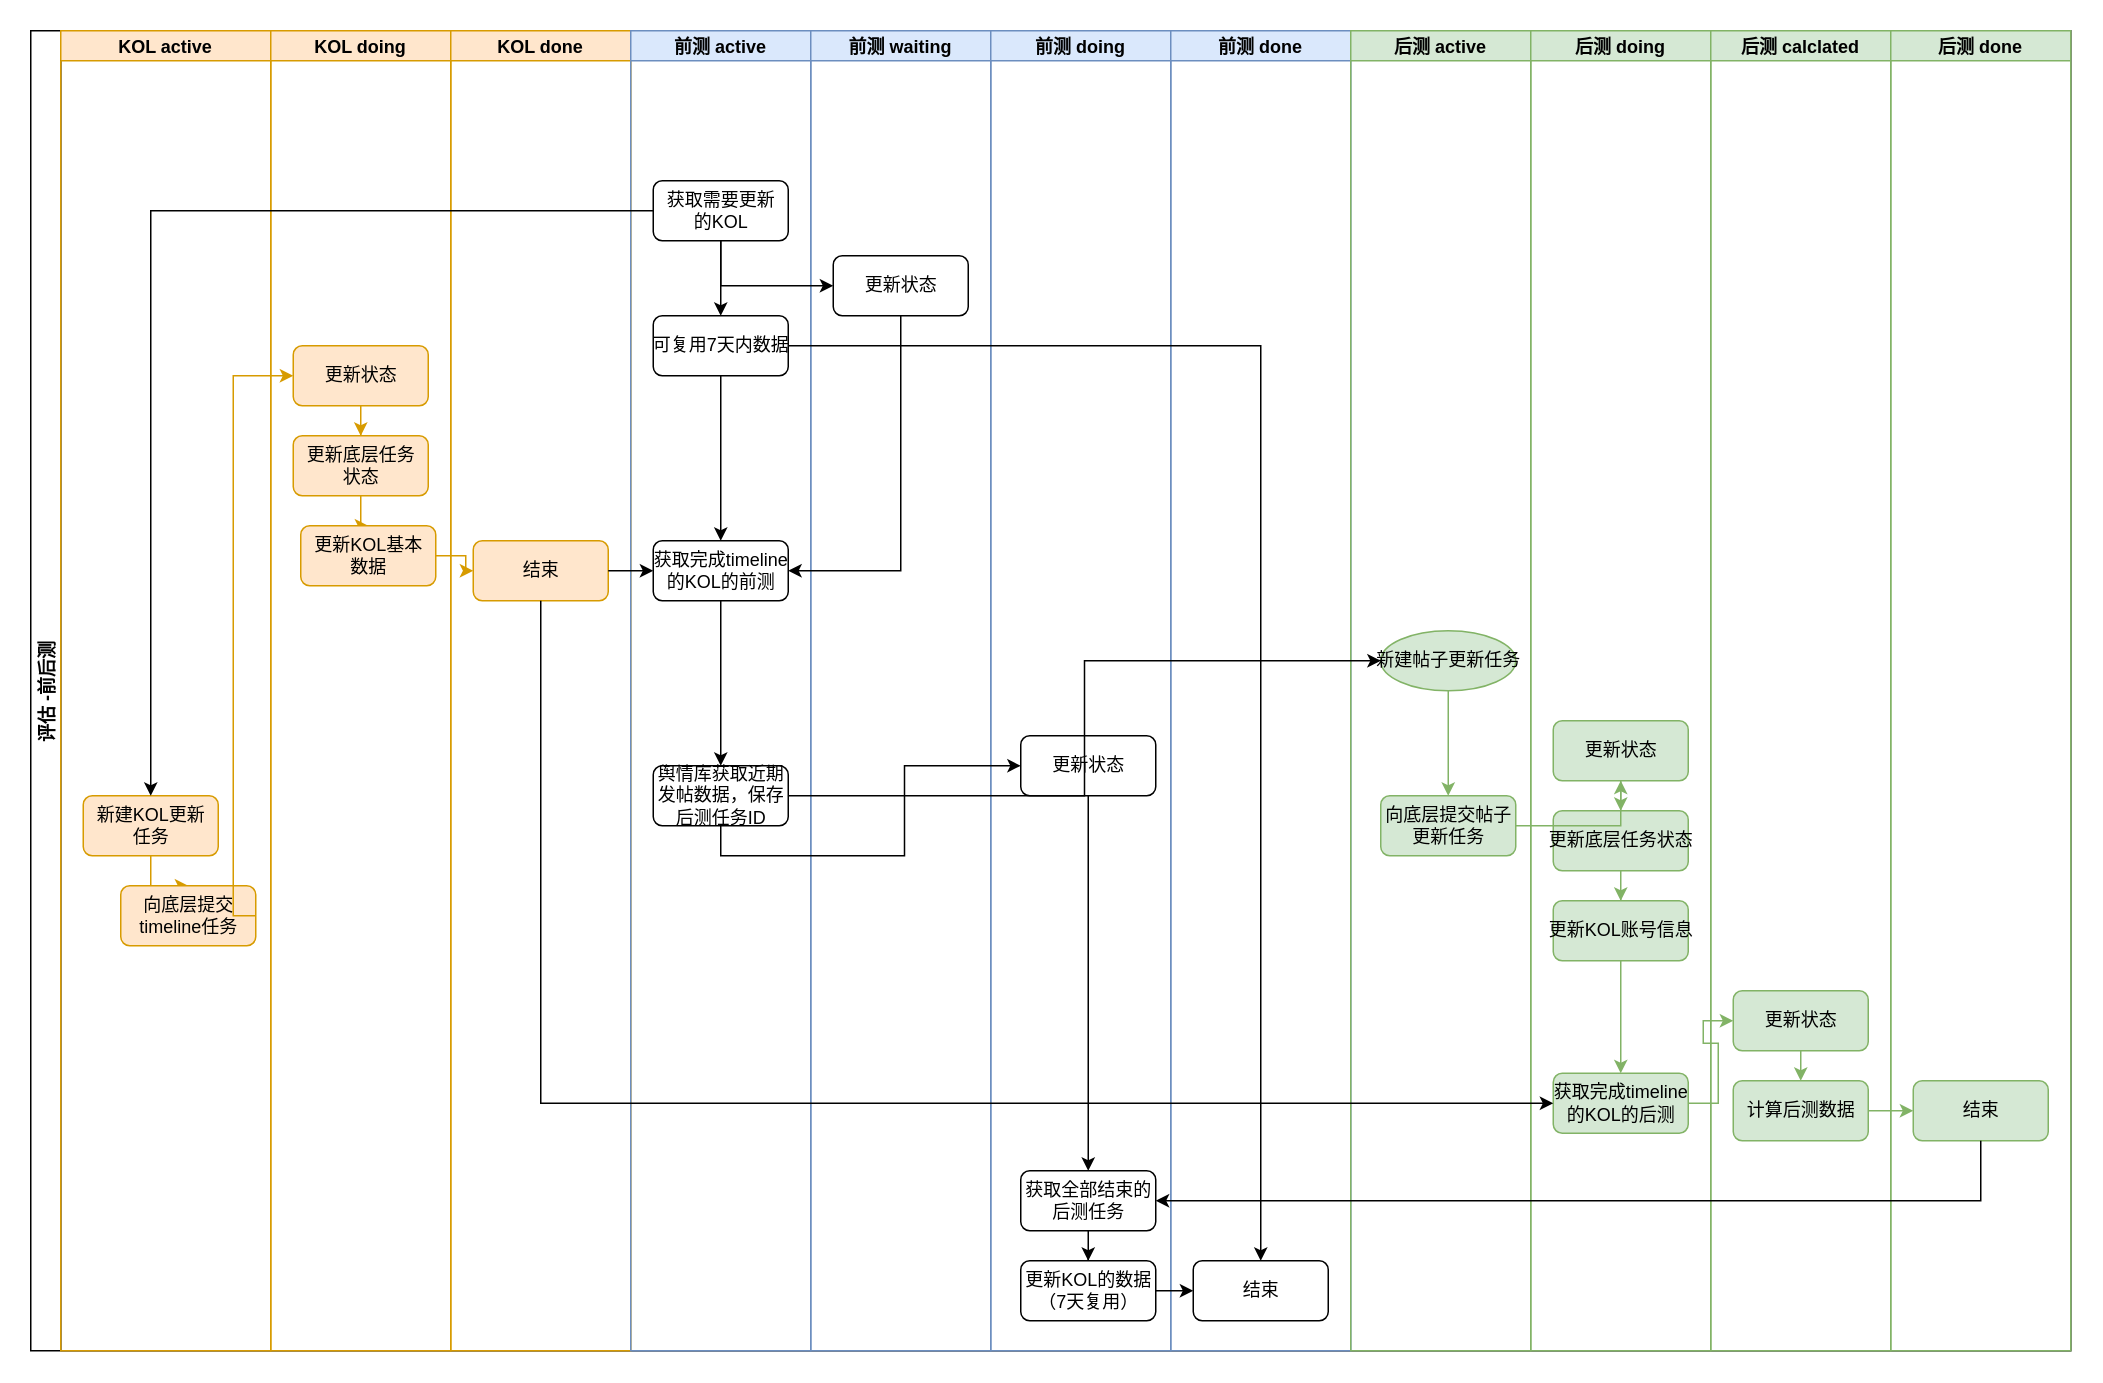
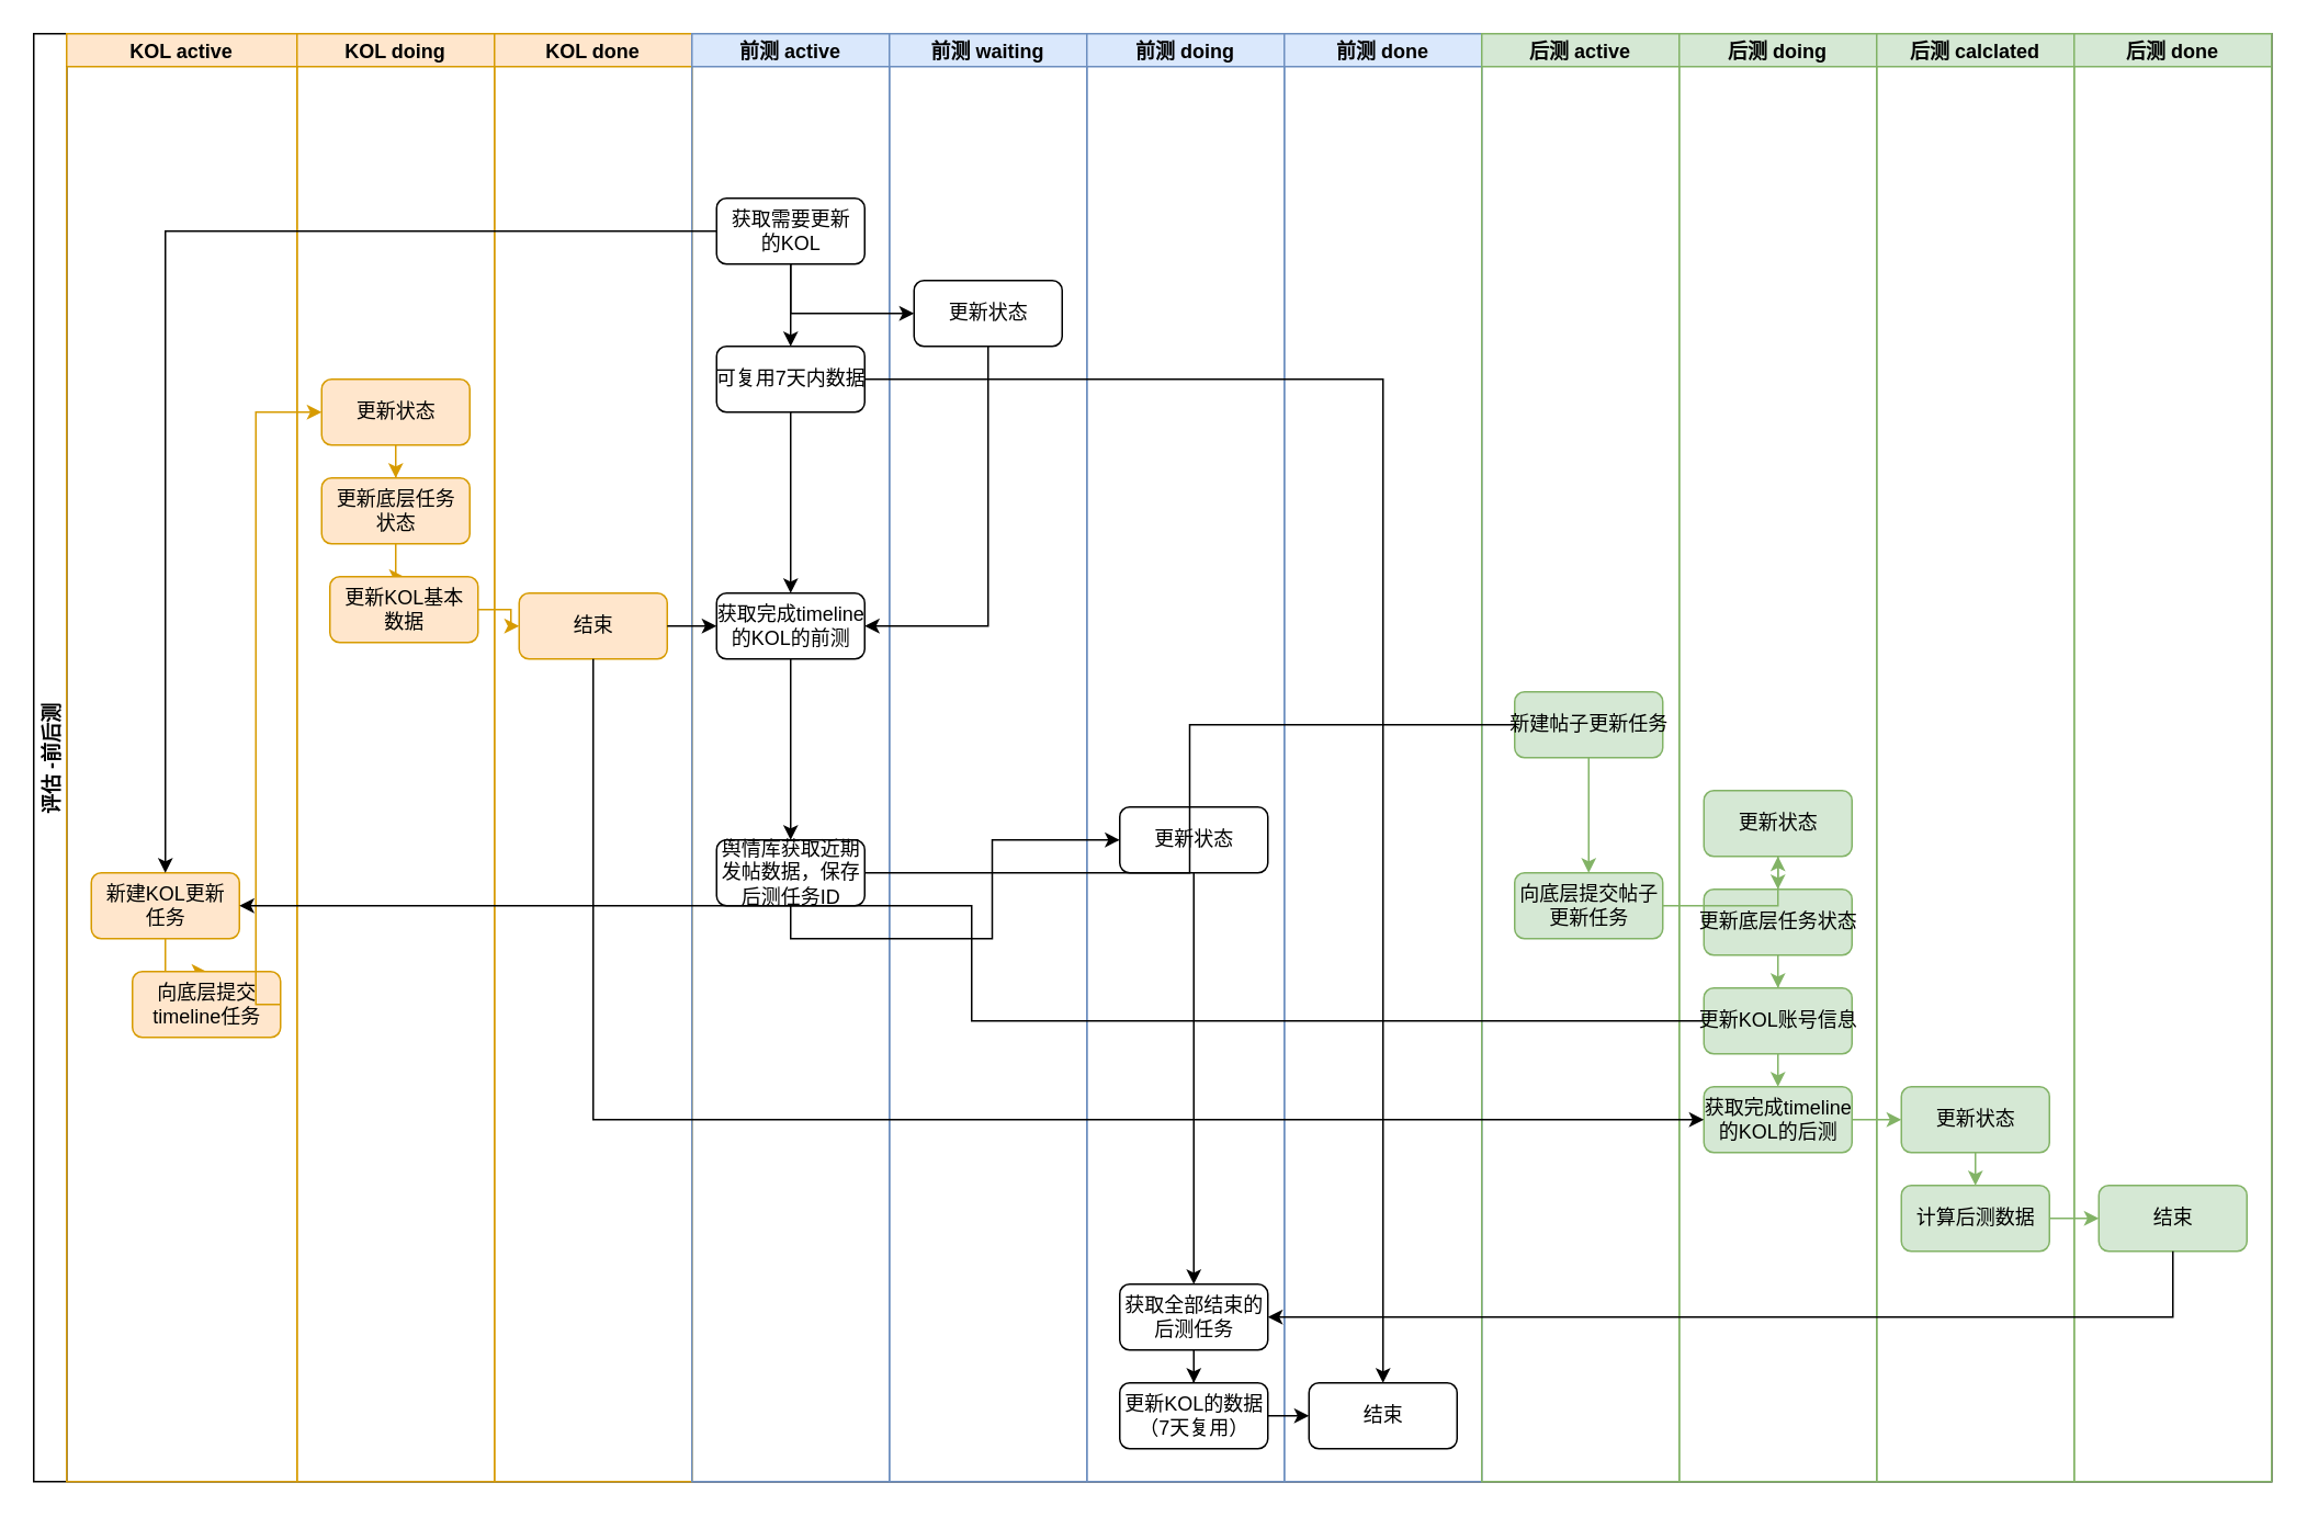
- <mxCell id="51" style="edgeStyle=orthogonalEdgeStyle;rounded=0;orthogonalLoop=1;jettySize=auto;html=1;exitX=1;exitY=0.5;exitDx=0;exitDy=0;entryX=0;entryY=0.5;entryDx=0;entryDy=0;" edge="1" parent="2" source="21" target="35"><mxGeometry relative="1" as="geometry" /></mxCell>
+ <mxCell id="51" style="edgeStyle=orthogonalEdgeStyle;rounded=0;orthogonalLoop=1;jettySize=auto;html=1;exitX=1;exitY=0.5;exitDx=0;exitDy=0;entryX=0;entryY=0.5;entryDx=0;entryDy=0;endArrow=none;" edge="1" parent="2" source="21" target="35"><mxGeometry relative="1" as="geometry" /></mxCell>
- <mxCell id="35" value="新建帖子更新任务" style="ellipse;html=1;fillColor=#d5e8d4;strokeColor=#82b366;" vertex="1" parent="33"><mxGeometry x="20" y="400" width="90" height="40" as="geometry" /></mxCell>
+ <mxCell id="35" value="新建帖子更新任务" style="rounded=1;html=1;fillColor=#d5e8d4;strokeColor=#82b366;" vertex="1" parent="33"><mxGeometry x="20" y="400" width="90" height="40" as="geometry" /></mxCell>
+ <mxCell id="61" style="edgeStyle=orthogonalEdgeStyle;rounded=0;orthogonalLoop=1;jettySize=auto;html=1;exitX=0;exitY=0.5;exitDx=0;exitDy=0;entryX=1;entryY=0.5;entryDx=0;entryDy=0;" edge="1" parent="2" source="43" target="5"><mxGeometry relative="1" as="geometry" /></mxCell>
- <mxCell id="44" value="获取完成timeline&lt;br&gt;的KOL的后测" style="rounded=1;html=1;fillColor=#d5e8d4;strokeColor=#82b366;" vertex="1" parent="37"><mxGeometry x="15" y="695" width="90" height="40" as="geometry" /></mxCell>
+ <mxCell id="44" value="获取完成timeline&lt;br&gt;的KOL的后测" style="rounded=1;html=1;fillColor=#d5e8d4;strokeColor=#82b366;" vertex="1" parent="37"><mxGeometry x="15" y="640" width="90" height="40" as="geometry" /></mxCell>
